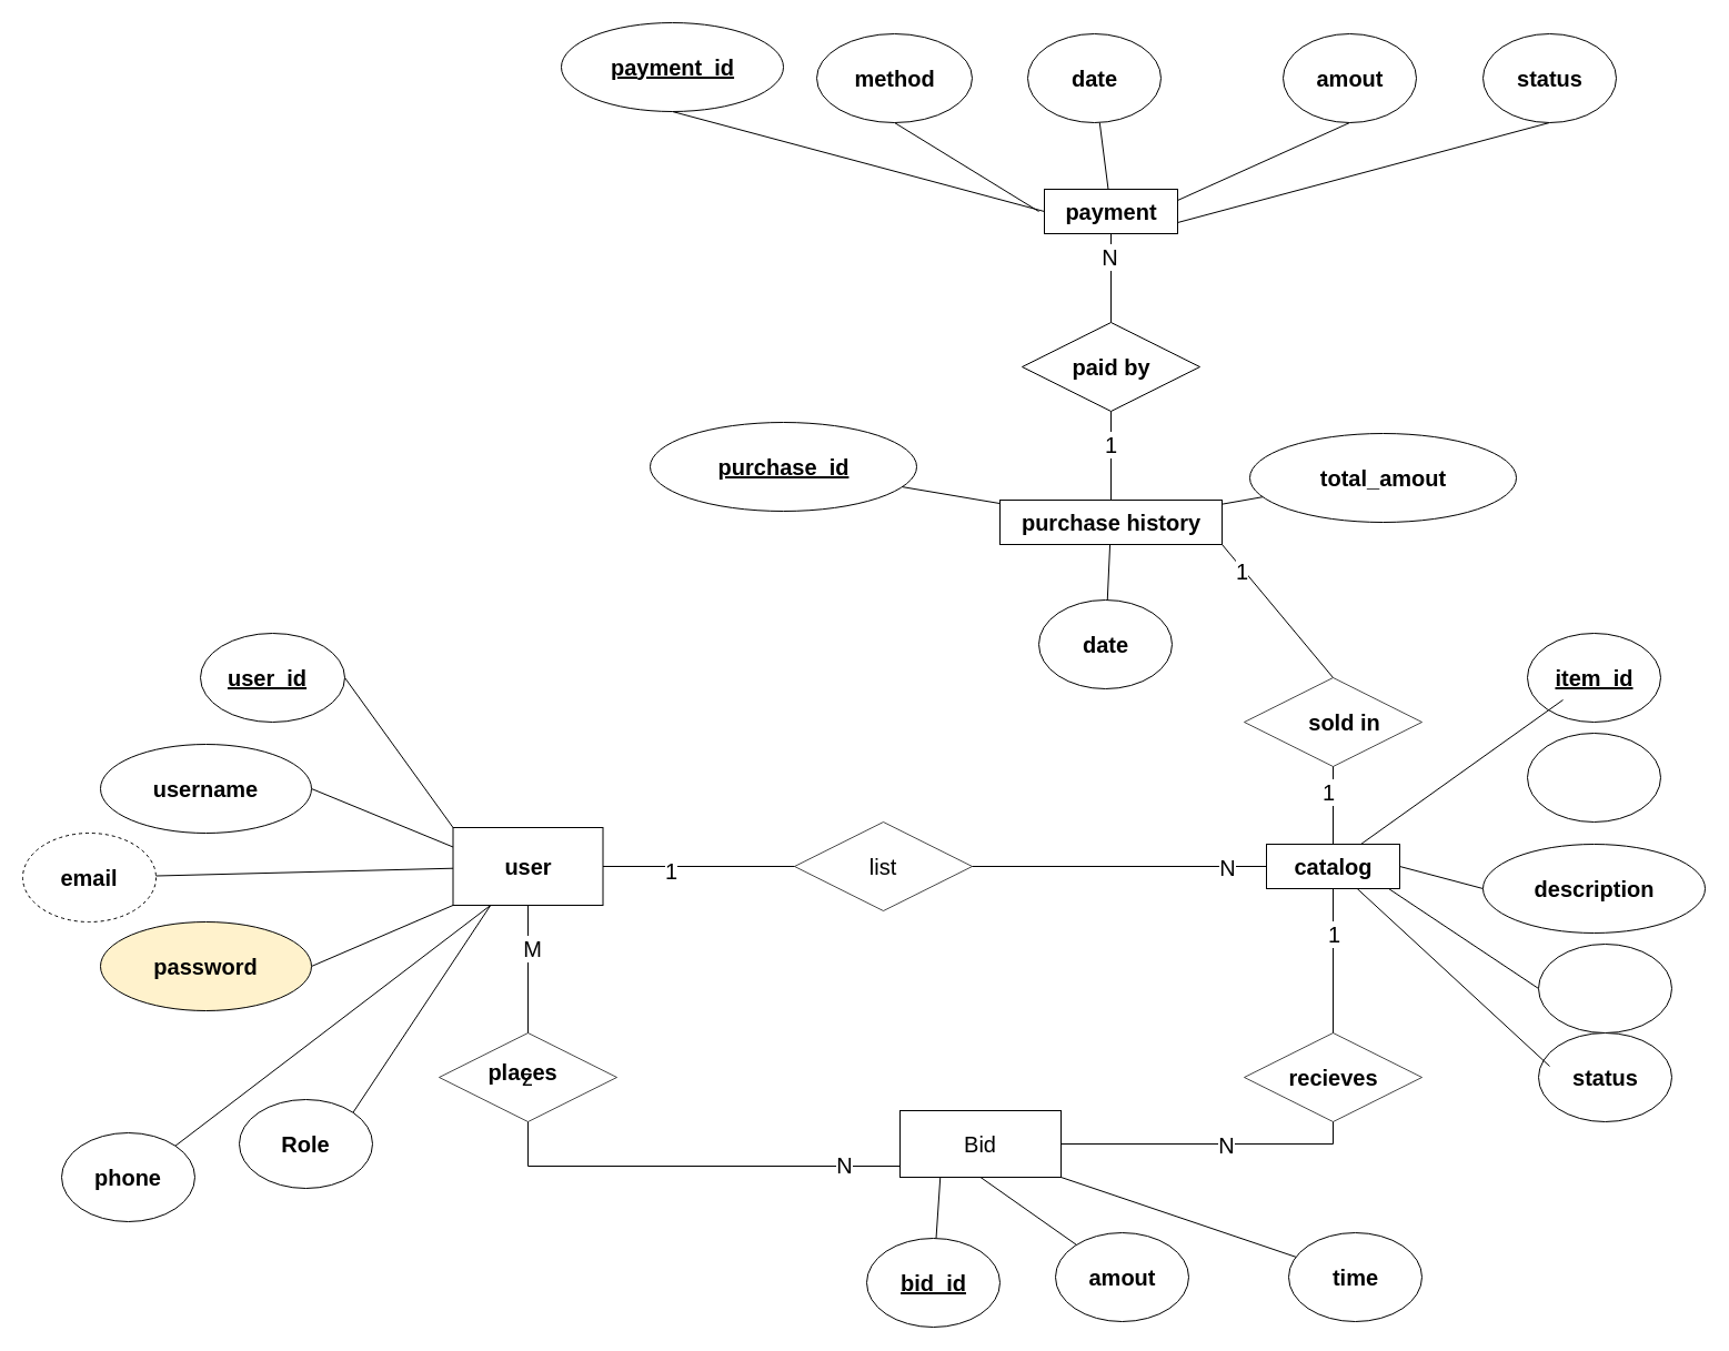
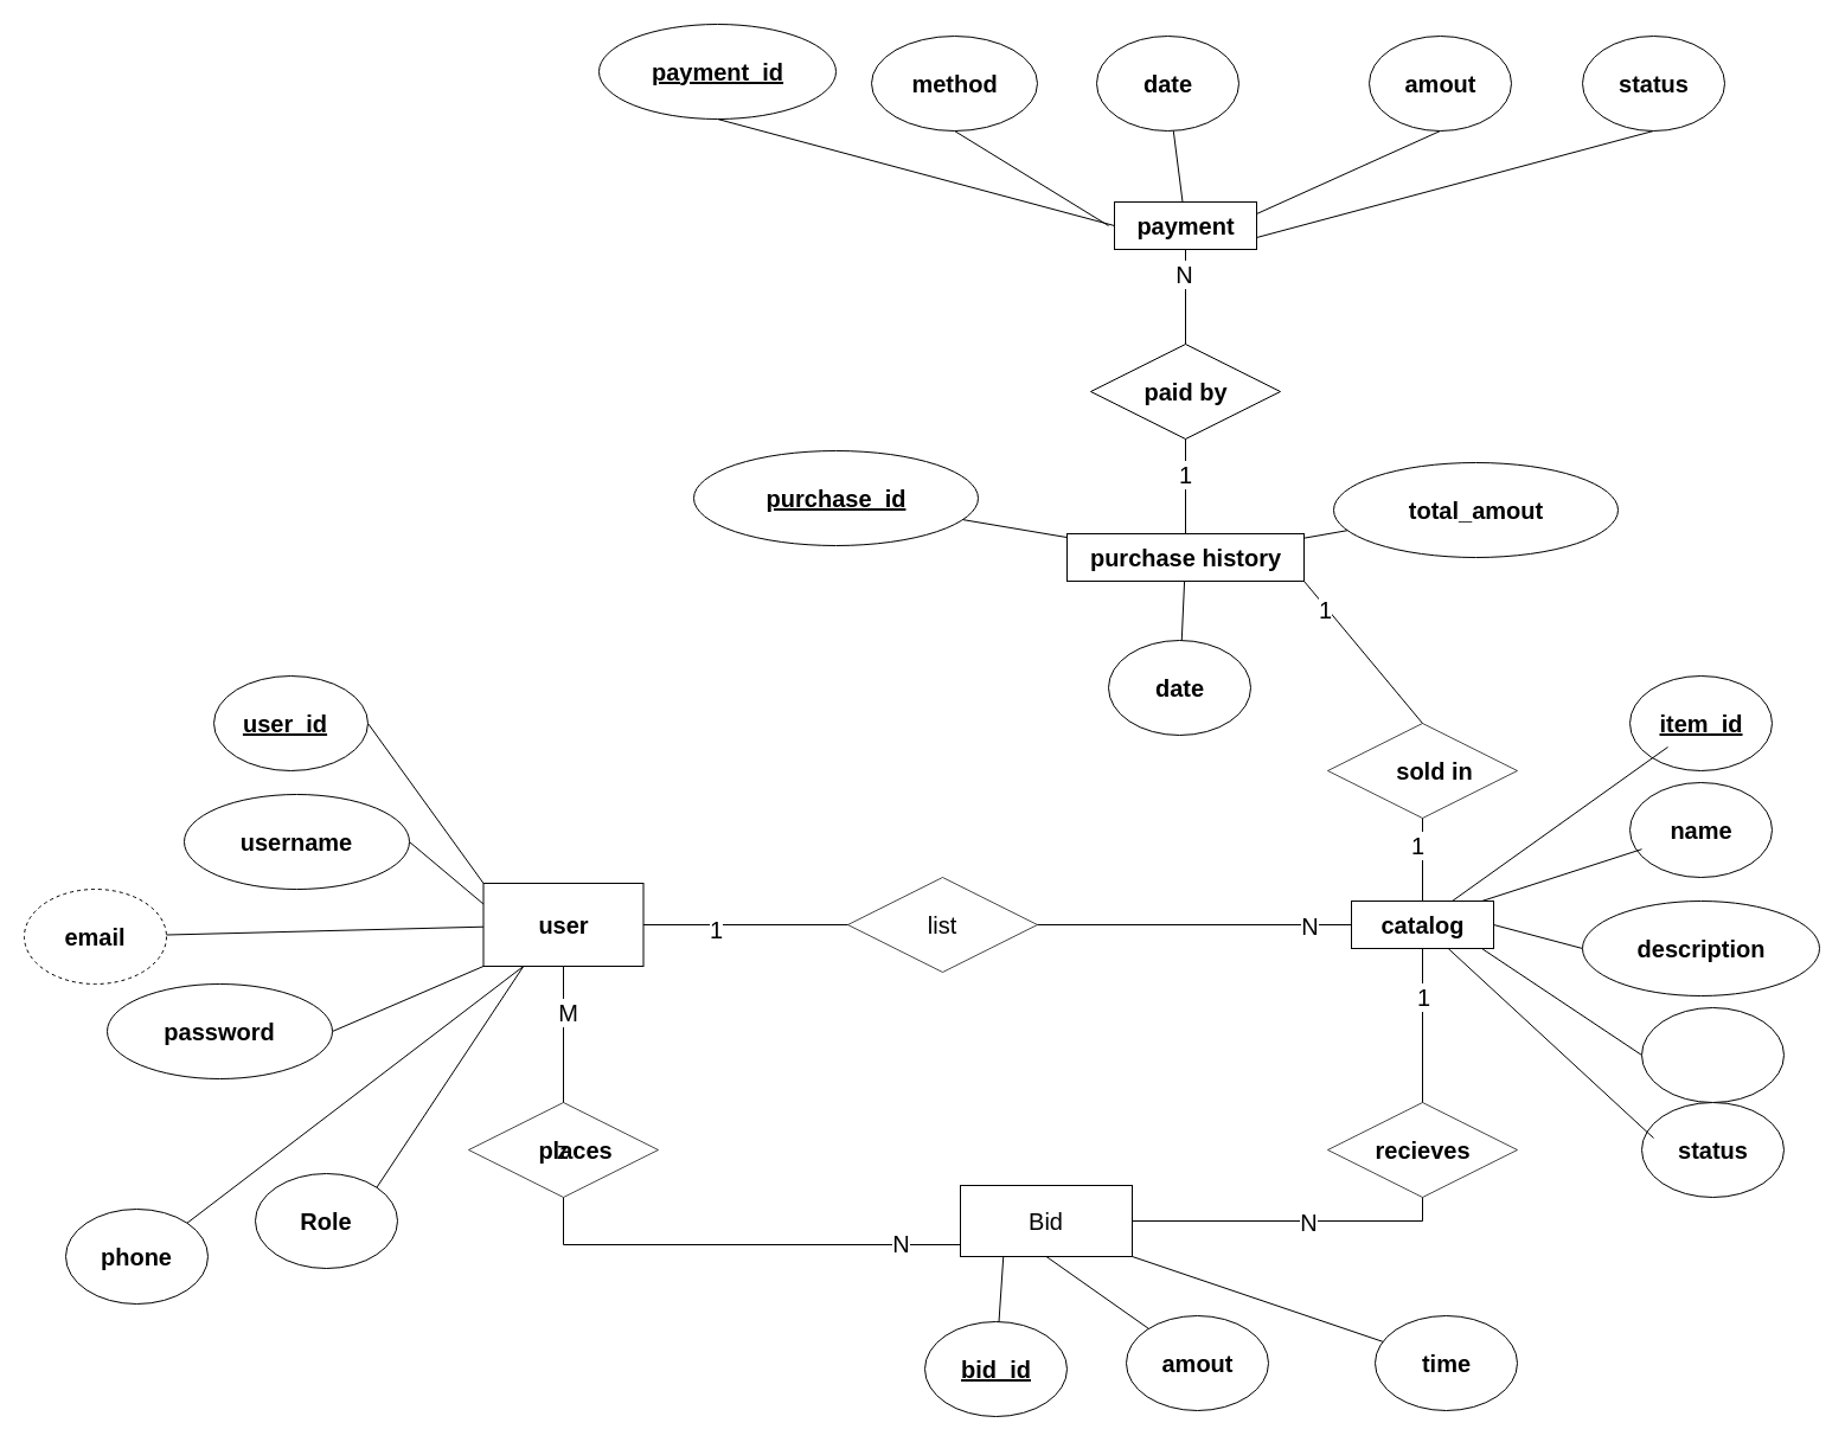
+ <mxCell id="50" value="name" style="text;strokeColor=none;fillColor=none;html=1;fontSize=20;fontStyle=1;verticalAlign=middle;align=center;strokeWidth=1;" parent="1" vertex="1"><mxGeometry x="1385" y="680" width="100" height="40" as="geometry" /></mxCell>
- <mxCell id="95" value="&lt;span style=&quot;color: rgb(0, 0, 0); font-weight: 700; text-wrap-mode: nowrap;&quot;&gt;username&lt;/span&gt;" style="ellipse;whiteSpace=wrap;html=1;fontSize=20;" parent="1" vertex="1"><mxGeometry x="90" y="670" width="190" height="80" as="geometry" /></mxCell>
+ <mxCell id="95" value="&lt;span style=&quot;color: rgb(0, 0, 0); font-weight: 700; text-wrap-mode: nowrap;&quot;&gt;username&lt;/span&gt;" style="ellipse;whiteSpace=wrap;html=1;fontSize=20;" parent="1" vertex="1"><mxGeometry x="155" y="670" width="190" height="80" as="geometry" /></mxCell>
+ <mxCell id="49" value="" style="rounded=0;orthogonalLoop=1;jettySize=auto;html=1;entryX=1;entryY=0;entryDx=0;entryDy=0;endArrow=none;endFill=0;fontSize=20;" parent="1" source="50" target="32" edge="1"><mxGeometry relative="1" as="geometry" /></mxCell>
- <mxCell id="97" value="&lt;span style=&quot;color: rgb(0, 0, 0); font-weight: 700; text-wrap-mode: nowrap;&quot;&gt;password&lt;/span&gt;" style="ellipse;whiteSpace=wrap;html=1;fontSize=20;fillColor=#fff2cc;" parent="1" vertex="1"><mxGeometry x="90" y="830" width="190" height="80" as="geometry" /></mxCell>
+ <mxCell id="97" value="&lt;span style=&quot;color: rgb(0, 0, 0); font-weight: 700; text-wrap-mode: nowrap;&quot;&gt;password&lt;/span&gt;" style="ellipse;whiteSpace=wrap;html=1;fontSize=20;" parent="1" vertex="1"><mxGeometry x="90" y="830" width="190" height="80" as="geometry" /></mxCell>
- <mxCell id="37" value="places" style="text;strokeColor=none;fillColor=none;html=1;fontSize=20;fontStyle=1;verticalAlign=middle;align=center;opacity=70;" parent="1" vertex="1"><mxGeometry x="420" y="945" width="100" height="40" as="geometry" /></mxCell>
+ <mxCell id="37" value="places" style="text;strokeColor=none;fillColor=none;html=1;fontSize=20;fontStyle=1;verticalAlign=middle;align=center;opacity=70;" parent="1" vertex="1"><mxGeometry y="950" width="100" height="40" as="geometry" x="435" /></mxCell>
